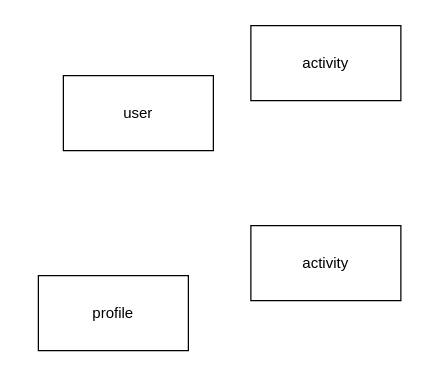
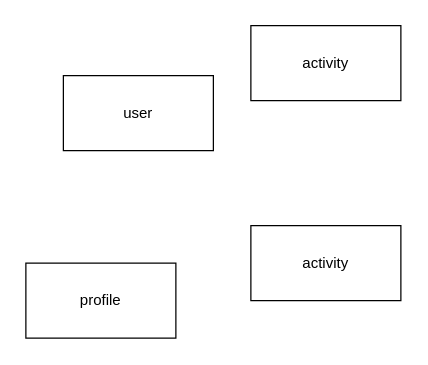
- <mxCell id="3" value="profile" style="rounded=0;whiteSpace=wrap;html=1;" vertex="1" parent="1"><mxGeometry x="30" y="220" width="120" height="60" as="geometry" /></mxCell>
+ <mxCell id="3" value="profile" style="rounded=0;whiteSpace=wrap;html=1;" vertex="1" parent="1"><mxGeometry x="20" y="210" width="120" height="60" as="geometry" /></mxCell>
